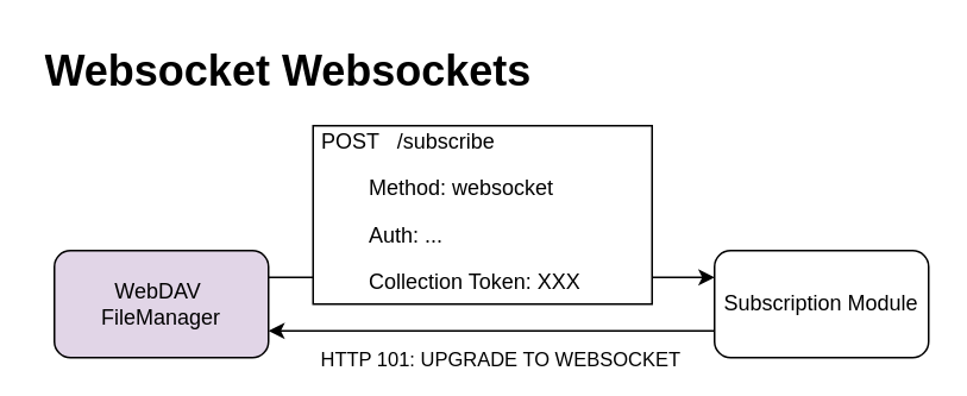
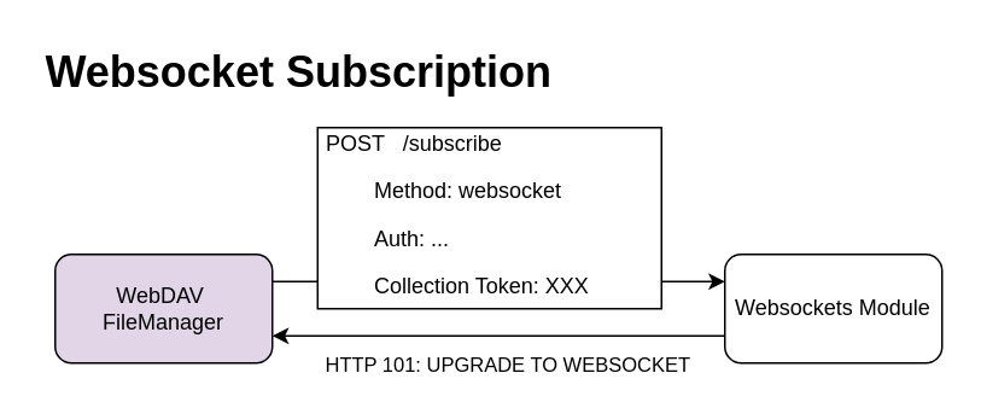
- <mxCell id="2" value="&lt;h1&gt;Websocket Websockets&lt;br&gt;&lt;/h1&gt;" style="text;html=1;strokeColor=none;fillColor=none;spacing=5;spacingTop=-20;whiteSpace=wrap;overflow=hidden;rounded=0;" vertex="1" parent="1"><mxGeometry x="20" y="20" width="310" height="40" as="geometry" /></mxCell>
+ <mxCell id="2" value="&lt;h1&gt;Websocket Subscription&lt;br&gt;&lt;/h1&gt;" style="text;html=1;strokeColor=none;fillColor=none;spacing=5;spacingTop=-20;whiteSpace=wrap;overflow=hidden;rounded=0;" vertex="1" parent="1"><mxGeometry x="20" y="20" width="310" height="40" as="geometry" /></mxCell>
- <mxCell id="7" value="Subscription Module" style="rounded=1;whiteSpace=wrap;html=1;" vertex="1" parent="1"><mxGeometry x="400" y="140" width="120" height="60" as="geometry" /></mxCell>
+ <mxCell id="7" value="Websockets Module" style="rounded=1;whiteSpace=wrap;html=1;" vertex="1" parent="1"><mxGeometry x="400" y="140" width="120" height="60" as="geometry" /></mxCell>
